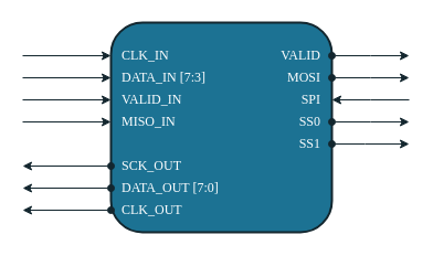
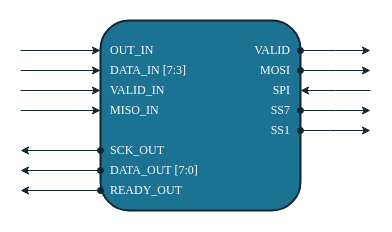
- <mxCell id="17" value="CLK_IN" style="text;html=1;strokeColor=none;fillColor=none;align=left;verticalAlign=middle;whiteSpace=wrap;rounded=0;spacing=0;spacingLeft=10;fontFamily=Poppins;fontColor=#FFFFFF;" parent="1" vertex="1"><mxGeometry x="100" y="40" width="120" height="20" as="geometry" /></mxCell>
+ <mxCell id="17" value="OUT_IN" style="text;html=1;strokeColor=none;fillColor=none;align=left;verticalAlign=middle;whiteSpace=wrap;rounded=0;spacing=0;spacingLeft=10;fontFamily=Poppins;fontColor=#FFFFFF;" parent="1" vertex="1"><mxGeometry x="100" y="40" width="120" height="20" as="geometry" /></mxCell>
- <mxCell id="25" value="SS0" style="text;html=1;strokeColor=none;fillColor=none;align=right;verticalAlign=middle;whiteSpace=wrap;rounded=0;spacing=0;spacingRight=10;fontFamily=Poppins;fontColor=#FFFFFF;" parent="1" vertex="1"><mxGeometry x="220" y="100" width="80" height="20" as="geometry" /></mxCell>
+ <mxCell id="25" value="SS7" style="text;html=1;strokeColor=none;fillColor=none;align=right;verticalAlign=middle;whiteSpace=wrap;rounded=0;spacing=0;spacingRight=10;fontFamily=Poppins;fontColor=#FFFFFF;" parent="1" vertex="1"><mxGeometry x="220" y="100" width="80" height="20" as="geometry" /></mxCell>
- <mxCell id="15" value="CLK_OUT" style="text;html=1;strokeColor=none;fillColor=none;align=left;verticalAlign=middle;whiteSpace=wrap;rounded=0;spacing=0;spacingLeft=10;fontFamily=Poppins;fontColor=#FFFFFF;" parent="1" vertex="1"><mxGeometry x="100" y="180" width="120" height="20" as="geometry" /></mxCell>
+ <mxCell id="15" value="READY_OUT" style="text;html=1;strokeColor=none;fillColor=none;align=left;verticalAlign=middle;whiteSpace=wrap;rounded=0;spacing=0;spacingLeft=10;fontFamily=Poppins;fontColor=#FFFFFF;" parent="1" vertex="1"><mxGeometry x="100" y="180" width="120" height="20" as="geometry" /></mxCell>
